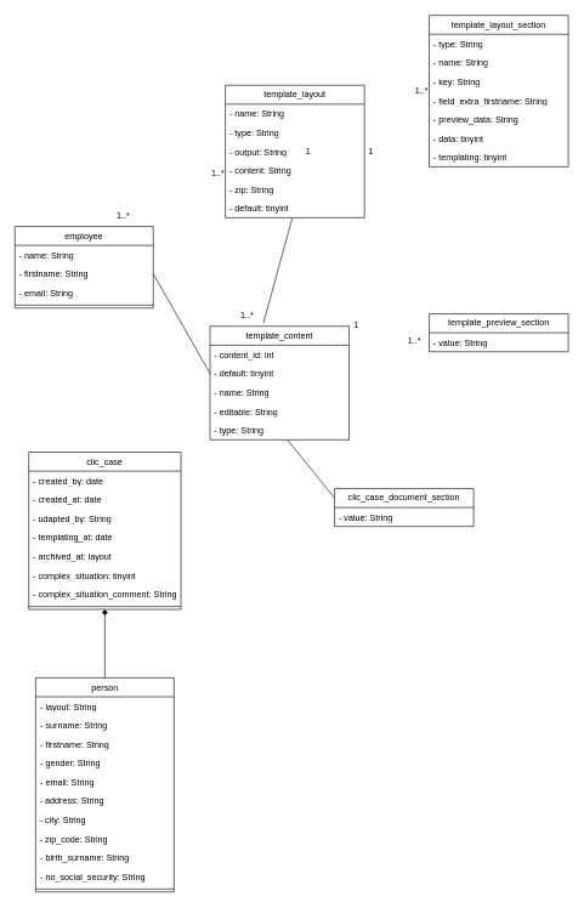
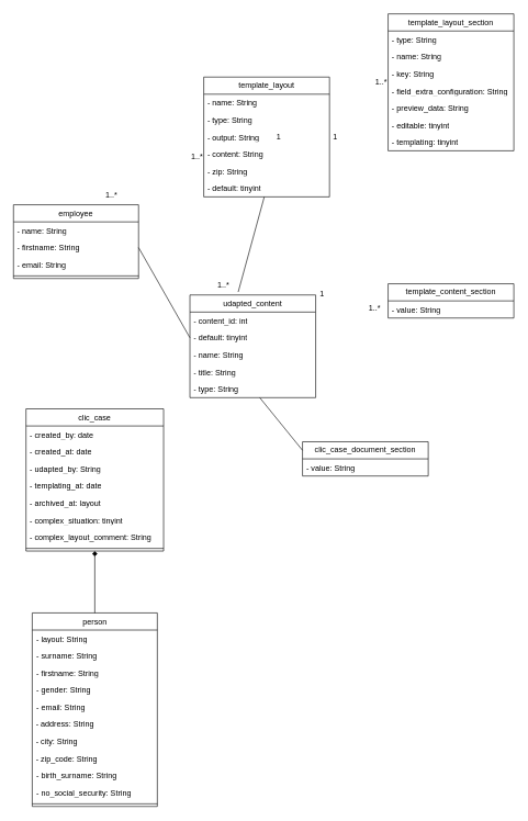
- <mxCell id="24" value="- field_extra_firstname: String" style="text;strokeColor=none;fillColor=none;align=left;verticalAlign=top;spacingLeft=4;spacingRight=4;overflow=hidden;rotatable=0;points=[[0,0.5],[1,0.5]];portConstraint=eastwest;whiteSpace=wrap;html=1;" vertex="1" parent="20"><mxGeometry y="104" width="191" height="26" as="geometry" /></mxCell>
+ <mxCell id="24" value="- field_extra_configuration: String" style="text;strokeColor=none;fillColor=none;align=left;verticalAlign=top;spacingLeft=4;spacingRight=4;overflow=hidden;rotatable=0;points=[[0,0.5],[1,0.5]];portConstraint=eastwest;whiteSpace=wrap;html=1;" vertex="1" parent="20"><mxGeometry y="104" width="191" height="26" as="geometry" /></mxCell>
- <mxCell id="26" value="- data: tinyint" style="text;strokeColor=none;fillColor=none;align=left;verticalAlign=top;spacingLeft=4;spacingRight=4;overflow=hidden;rotatable=0;points=[[0,0.5],[1,0.5]];portConstraint=eastwest;whiteSpace=wrap;html=1;" vertex="1" parent="20"><mxGeometry y="156" width="191" height="26" as="geometry" /></mxCell>
+ <mxCell id="26" value="- editable: tinyint" style="text;strokeColor=none;fillColor=none;align=left;verticalAlign=top;spacingLeft=4;spacingRight=4;overflow=hidden;rotatable=0;points=[[0,0.5],[1,0.5]];portConstraint=eastwest;whiteSpace=wrap;html=1;" vertex="1" parent="20"><mxGeometry y="156" width="191" height="26" as="geometry" /></mxCell>
- <mxCell id="28" value="template_preview_section" style="swimlane;fontStyle=0;childLayout=stackLayout;horizontal=1;startSize=26;fillColor=none;horizontalStack=0;resizeParent=1;resizeParentMax=0;resizeLast=0;collapsible=1;marginBottom=0;whiteSpace=wrap;html=1;" vertex="1" parent="1"><mxGeometry x="589" y="430" width="191" height="52" as="geometry"><mxRectangle x="120" y="110" width="90" height="30" as="alternateBounds" /></mxGeometry></mxCell>
+ <mxCell id="28" value="template_content_section" style="swimlane;fontStyle=0;childLayout=stackLayout;horizontal=1;startSize=26;fillColor=none;horizontalStack=0;resizeParent=1;resizeParentMax=0;resizeLast=0;collapsible=1;marginBottom=0;whiteSpace=wrap;html=1;" vertex="1" parent="1"><mxGeometry x="589" y="430" width="191" height="52" as="geometry"><mxRectangle x="120" y="110" width="90" height="30" as="alternateBounds" /></mxGeometry></mxCell>
- <mxCell id="2" value="template_content" style="swimlane;fontStyle=0;childLayout=stackLayout;horizontal=1;startSize=26;fillColor=none;horizontalStack=0;resizeParent=1;resizeParentMax=0;resizeLast=0;collapsible=1;marginBottom=0;whiteSpace=wrap;html=1;" parent="1" vertex="1"><mxGeometry x="288" y="447" width="191" height="156" as="geometry"><mxRectangle x="120" y="110" width="90" height="30" as="alternateBounds" /></mxGeometry></mxCell>
+ <mxCell id="2" value="udapted_content" style="swimlane;fontStyle=0;childLayout=stackLayout;horizontal=1;startSize=26;fillColor=none;horizontalStack=0;resizeParent=1;resizeParentMax=0;resizeLast=0;collapsible=1;marginBottom=0;whiteSpace=wrap;html=1;" parent="1" vertex="1"><mxGeometry x="288" y="447" width="191" height="156" as="geometry"><mxRectangle x="120" y="110" width="90" height="30" as="alternateBounds" /></mxGeometry></mxCell>
- <mxCell id="6" value="- editable: String" style="text;strokeColor=none;fillColor=none;align=left;verticalAlign=top;spacingLeft=4;spacingRight=4;overflow=hidden;rotatable=0;points=[[0,0.5],[1,0.5]];portConstraint=eastwest;whiteSpace=wrap;html=1;" vertex="1" parent="2"><mxGeometry y="104" width="191" height="26" as="geometry" /></mxCell>
+ <mxCell id="6" value="- title: String" style="text;strokeColor=none;fillColor=none;align=left;verticalAlign=top;spacingLeft=4;spacingRight=4;overflow=hidden;rotatable=0;points=[[0,0.5],[1,0.5]];portConstraint=eastwest;whiteSpace=wrap;html=1;" vertex="1" parent="2"><mxGeometry y="104" width="191" height="26" as="geometry" /></mxCell>
- <mxCell id="40" value="- complex_situation_comment: String" style="text;strokeColor=none;fillColor=none;align=left;verticalAlign=top;spacingLeft=4;spacingRight=4;overflow=hidden;rotatable=0;points=[[0,0.5],[1,0.5]];portConstraint=eastwest;whiteSpace=wrap;html=1;" vertex="1" parent="33"><mxGeometry y="182" width="209" height="26" as="geometry" /></mxCell>
+ <mxCell id="40" value="- complex_layout_comment: String" style="text;strokeColor=none;fillColor=none;align=left;verticalAlign=top;spacingLeft=4;spacingRight=4;overflow=hidden;rotatable=0;points=[[0,0.5],[1,0.5]];portConstraint=eastwest;whiteSpace=wrap;html=1;" vertex="1" parent="33"><mxGeometry y="182" width="209" height="26" as="geometry" /></mxCell>
